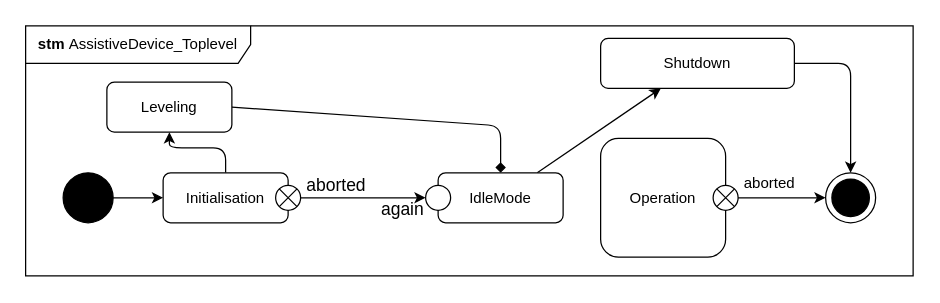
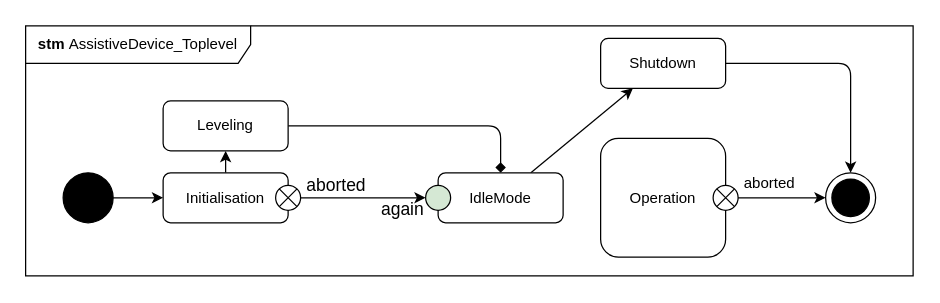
- <mxCell id="10" value="Shutdown" style="shape=rect;rounded=1;html=1;whiteSpace=wrap;align=center;fontColor=#000000;fillColor=#FFFFFF;" parent="1" vertex="1"><mxGeometry x="480" y="30" width="155" height="40" as="geometry" /></mxCell>
+ <mxCell id="10" value="Shutdown" style="shape=rect;rounded=1;html=1;whiteSpace=wrap;align=center;fontColor=#000000;fillColor=#FFFFFF;" parent="1" vertex="1"><mxGeometry x="480" y="30" width="100" height="40" as="geometry" /></mxCell>
- <mxCell id="13" value="Leveling" style="shape=rect;rounded=1;html=1;whiteSpace=wrap;align=center;fontColor=#000000;fillColor=#FFFFFF;" parent="1" vertex="1"><mxGeometry x="85" y="65" width="100" height="40" as="geometry" /></mxCell>
+ <mxCell id="13" value="Leveling" style="shape=rect;rounded=1;html=1;whiteSpace=wrap;align=center;fontColor=#000000;fillColor=#FFFFFF;" parent="1" vertex="1"><mxGeometry x="130" y="80" width="100" height="40" as="geometry" /></mxCell>
- <mxCell id="19" value="again" style="ellipse;html=1;labelPosition=left;verticalLabelPosition=bottom;spacingBottom=10;align=right;verticalAlign=bottom;resizable=0;rounded=1;shadow=0;fontSize=14;fontColor=#000000;fillColor=#FFFFFF;" parent="1" vertex="1"><mxGeometry x="340" y="147.5" width="20" height="20" as="geometry" /></mxCell>
+ <mxCell id="19" value="again" style="ellipse;html=1;labelPosition=left;verticalLabelPosition=bottom;spacingBottom=10;align=right;verticalAlign=bottom;resizable=0;rounded=1;shadow=0;fontSize=14;fontColor=#000000;fillColor=#d5e8d4;" parent="1" vertex="1"><mxGeometry x="340" y="147.5" width="20" height="20" as="geometry" /></mxCell>
